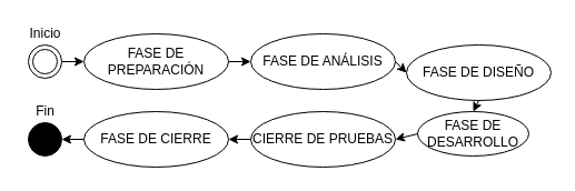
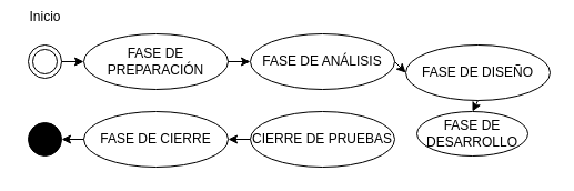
- <mxCell id="10" value="Inicio" style="text;html=1;align=center;verticalAlign=middle;resizable=0;points=[];autosize=1;" parent="1" vertex="1"><mxGeometry x="20" y="20" width="40" height="20" as="geometry" /></mxCell>
+ <mxCell id="10" value="Inicio" style="text;html=1;align=center;verticalAlign=middle;resizable=0;points=[];autosize=1;" parent="1" vertex="1"><mxGeometry x="20" y="5" width="40" height="20" as="geometry" /></mxCell>
- <mxCell id="12" value="Fin" style="text;html=1;align=center;verticalAlign=middle;resizable=0;points=[];autosize=1;" parent="1" vertex="1"><mxGeometry x="25" y="90" width="30" height="20" as="geometry" /></mxCell>
- <mxCell id="16" value="" style="endArrow=classic;html=1;entryX=1;entryY=0.5;entryDx=0;entryDy=0;exitX=0;exitY=0.5;exitDx=0;exitDy=0;" parent="1" source="5" target="6" edge="1"><mxGeometry width="50" height="50" relative="1" as="geometry"><mxPoint x="450" y="90" as="sourcePoint" /><mxPoint x="450" y="110" as="targetPoint" /></mxGeometry></mxCell>
